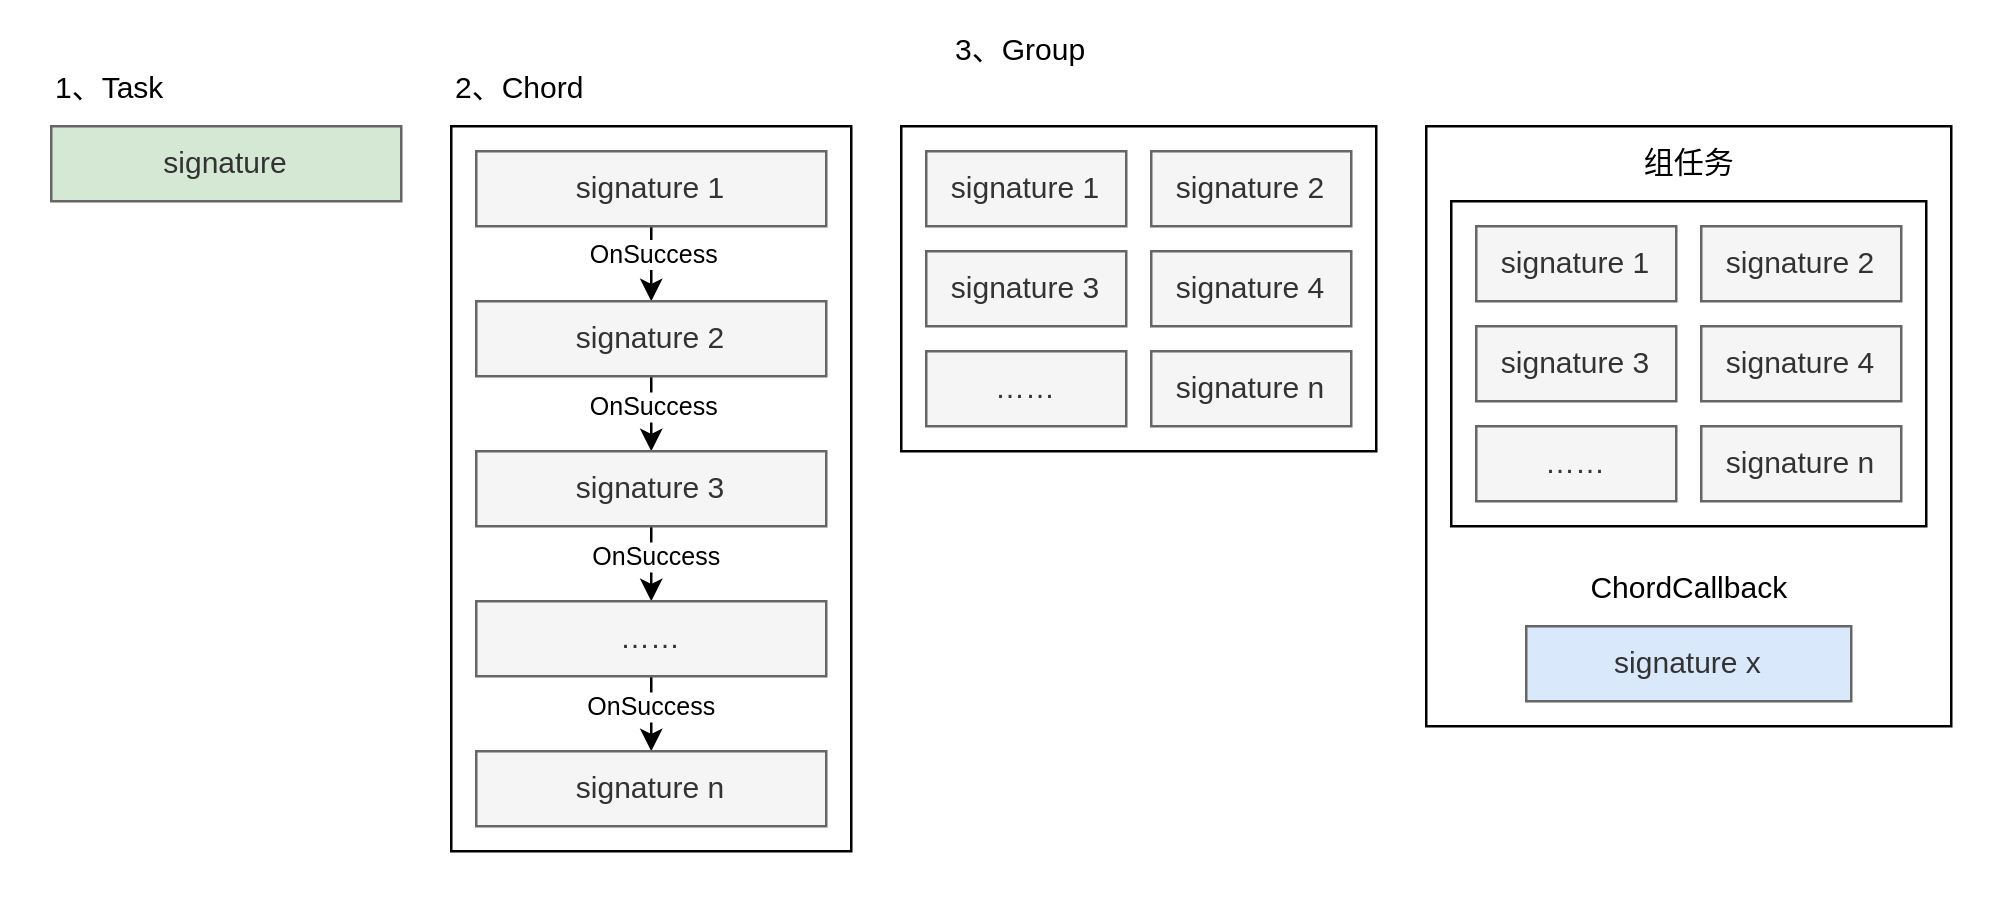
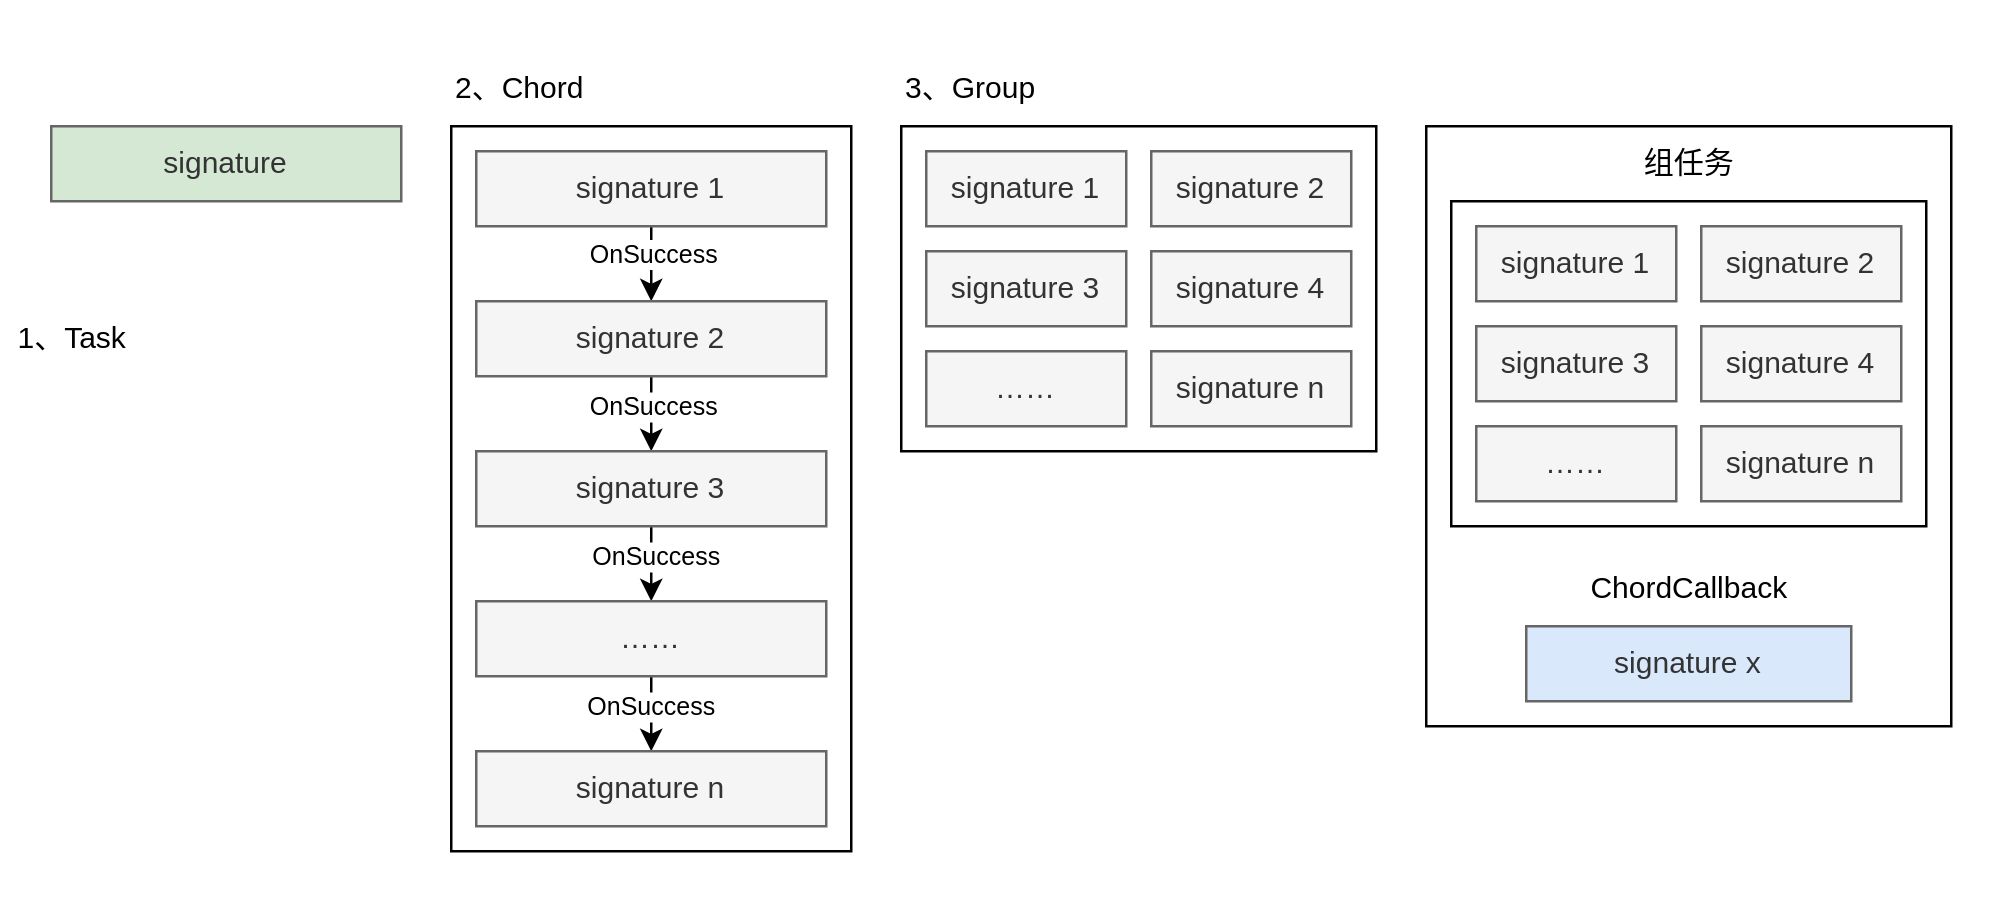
- <mxCell id="20" value="3、Group" style="text;html=1;align=left;verticalAlign=middle;resizable=0;points=[];autosize=1;strokeColor=none;fillColor=none;" vertex="1" parent="1"><mxGeometry x="380" y="5" width="80" height="30" as="geometry" /></mxCell>
+ <mxCell id="20" value="3、Group" style="text;html=1;align=left;verticalAlign=middle;resizable=0;points=[];autosize=1;strokeColor=none;fillColor=none;" vertex="1" parent="1"><mxGeometry x="360" y="20" width="80" height="30" as="geometry" /></mxCell>
- <mxCell id="5" value="1、Task" style="text;html=1;align=left;verticalAlign=middle;resizable=0;points=[];autosize=1;strokeColor=none;fillColor=none;" vertex="1" parent="1"><mxGeometry x="20" y="20" width="70" height="30" as="geometry" /></mxCell>
+ <mxCell id="5" value="1、Task" style="text;html=1;align=left;verticalAlign=middle;resizable=0;points=[];autosize=1;strokeColor=none;fillColor=none;" vertex="1" parent="1"><mxGeometry x="5" y="120" width="70" height="30" as="geometry" /></mxCell>
